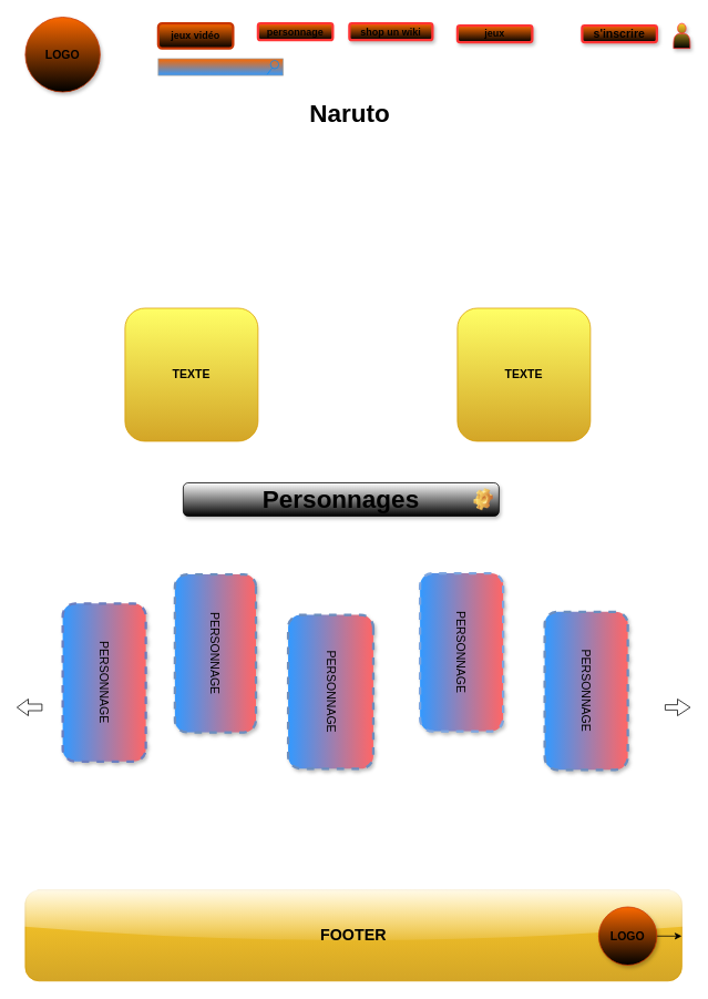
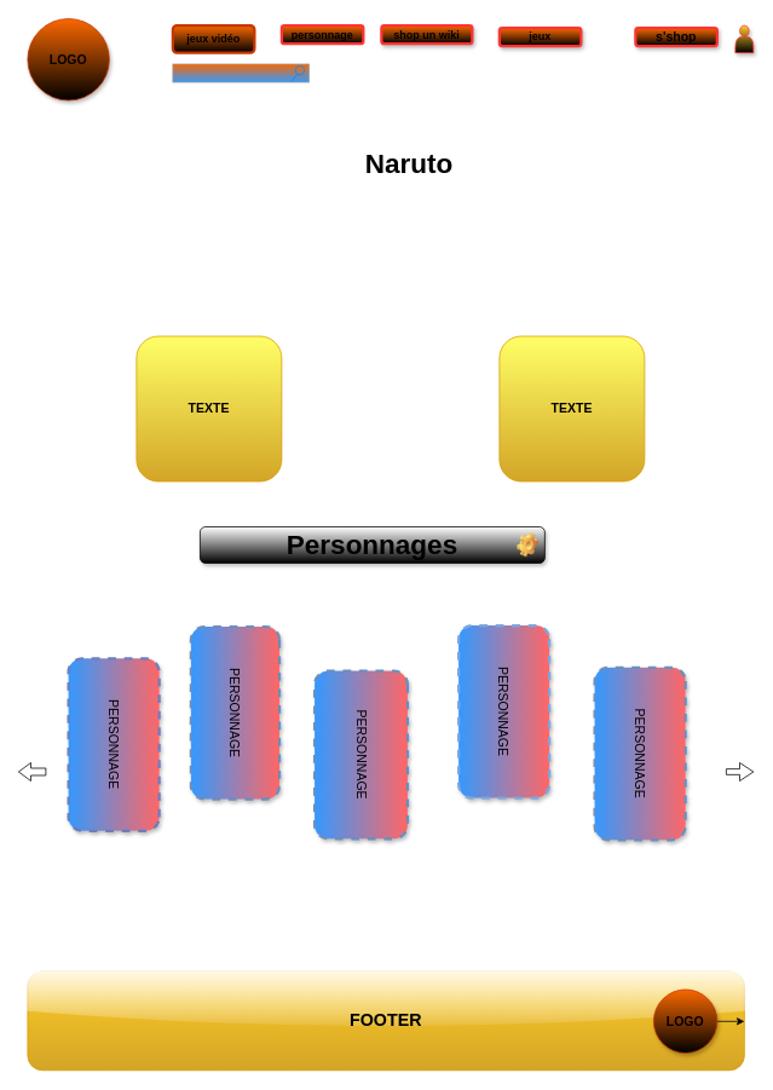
- <mxCell id="24" value="s'inscrire" style="rounded=1;whiteSpace=wrap;html=1;shadow=1;glass=0;labelBackgroundColor=none;labelBorderColor=none;sketch=0;strokeColor=#FF3333;strokeWidth=3;fontSize=14;fillColor=#FA6800;gradientColor=default;fontStyle=1;fontColor=#000000;" parent="1" vertex="1"><mxGeometry x="700" y="30" width="90" height="20" as="geometry" /></mxCell>
+ <mxCell id="24" value="s'shop" style="rounded=1;whiteSpace=wrap;html=1;shadow=1;glass=0;labelBackgroundColor=none;labelBorderColor=none;sketch=0;strokeColor=#FF3333;strokeWidth=3;fontSize=14;fillColor=#FA6800;gradientColor=default;fontStyle=1;fontColor=#000000;" parent="1" vertex="1"><mxGeometry x="700" y="30" width="90" height="20" as="geometry" /></mxCell>
- <mxCell id="16" value="Naruto" style="text;html=1;fontSize=30;fontStyle=1;verticalAlign=middle;align=center;" parent="1" vertex="1"><mxGeometry x="270" y="105" width="300" height="60" as="geometry" /></mxCell>
+ <mxCell id="16" value="Naruto" style="text;html=1;fontSize=30;fontStyle=1;verticalAlign=middle;align=center;" parent="1" vertex="1"><mxGeometry x="300" y="150" width="300" height="60" as="geometry" /></mxCell>
